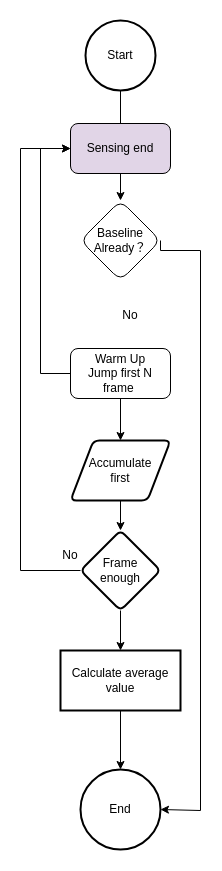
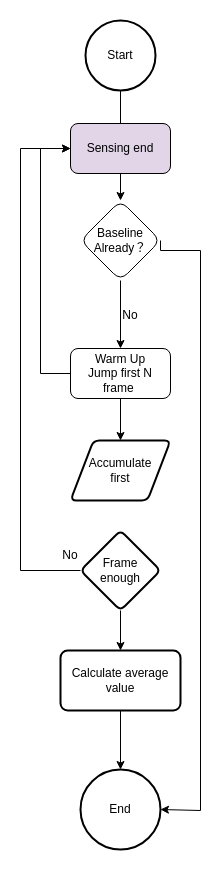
+ <mxCell id="4" style="edgeStyle=orthogonalEdgeStyle;rounded=0;orthogonalLoop=1;jettySize=auto;html=1;exitX=0.5;exitY=1;exitDx=0;exitDy=0;entryX=0.5;entryY=0;entryDx=0;entryDy=0;align=center;" edge="1" parent="1" source="6" target="9"><mxGeometry relative="1" as="geometry" /></mxCell>
- <mxCell id="13" value="" style="edgeStyle=orthogonalEdgeStyle;rounded=0;orthogonalLoop=1;jettySize=auto;html=1;" edge="1" parent="1" source="14" target="17"><mxGeometry relative="1" as="geometry" /></mxCell>
- <mxCell id="20" value="Calculate average value" style="whiteSpace=wrap;html=1;strokeWidth=2;arcSize=12;rounded=0;" vertex="1" parent="1"><mxGeometry x="60" y="650" width="120" height="60" as="geometry" /></mxCell>
+ <mxCell id="20" value="Calculate average value" style="whiteSpace=wrap;html=1;strokeWidth=2;rounded=1;arcSize=12;" vertex="1" parent="1"><mxGeometry x="60" y="650" width="120" height="60" as="geometry" /></mxCell>
